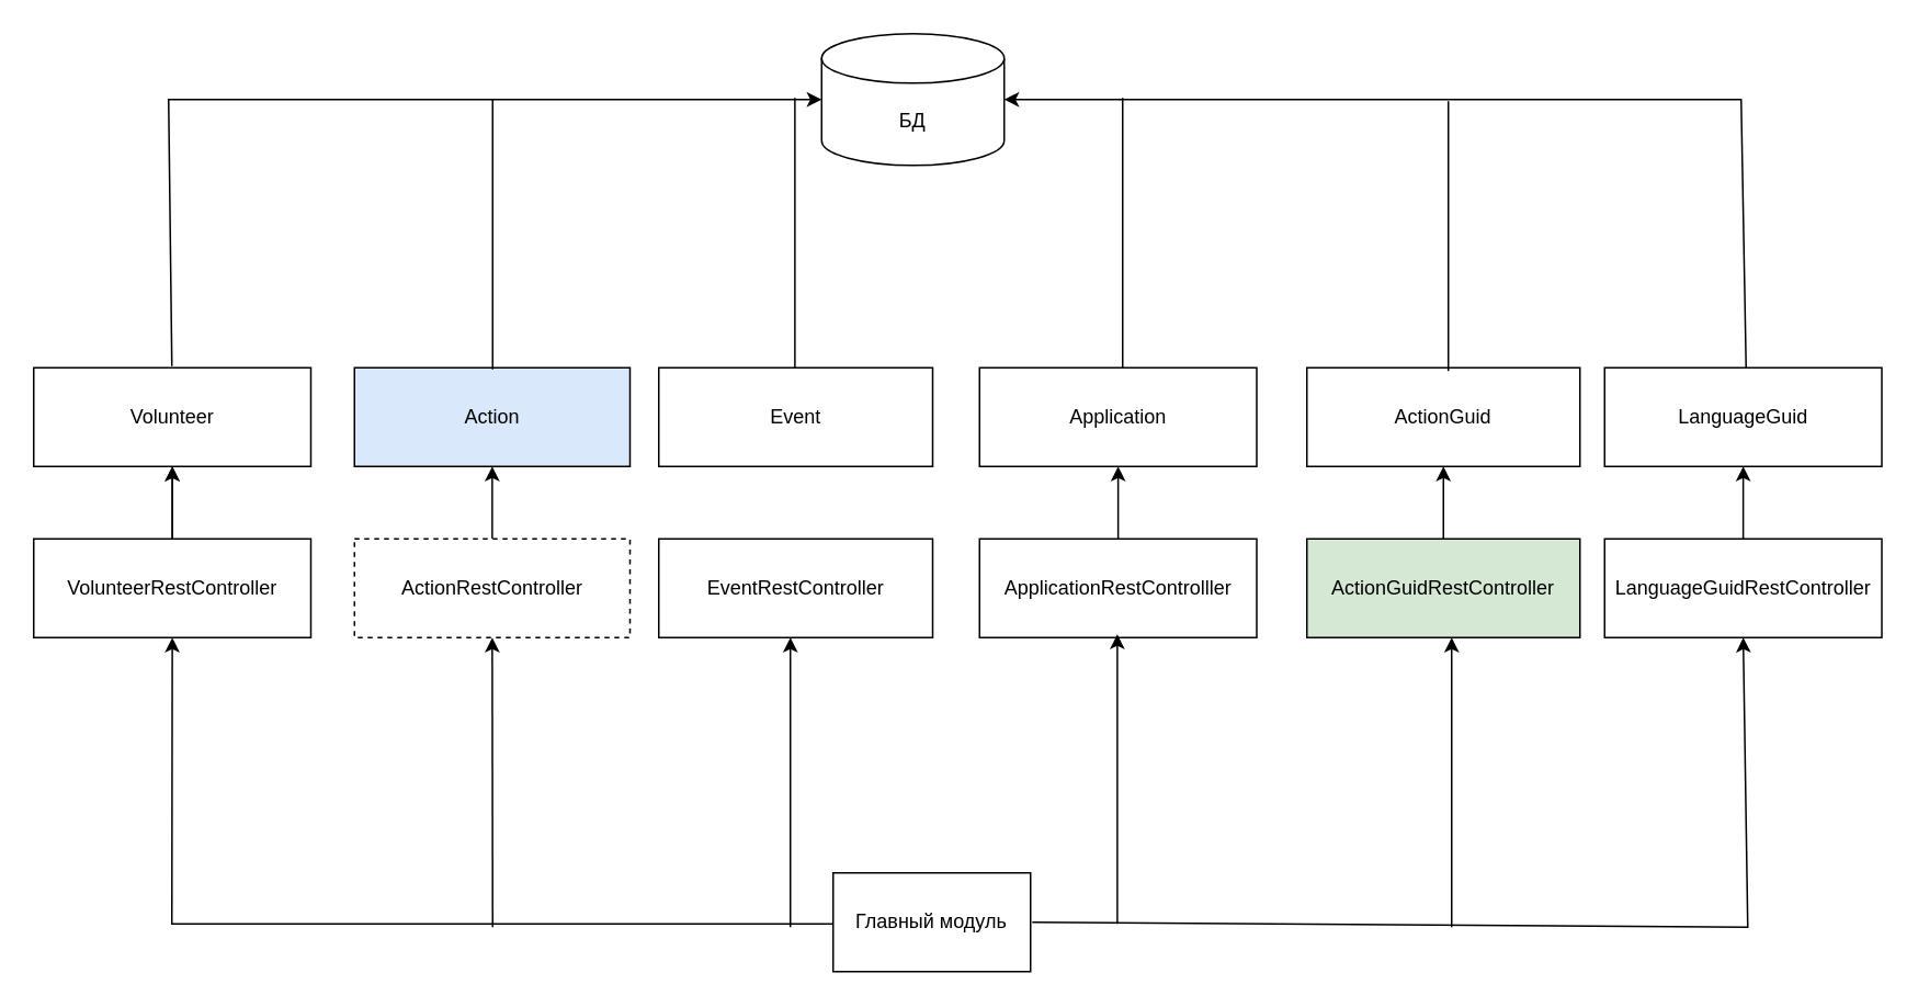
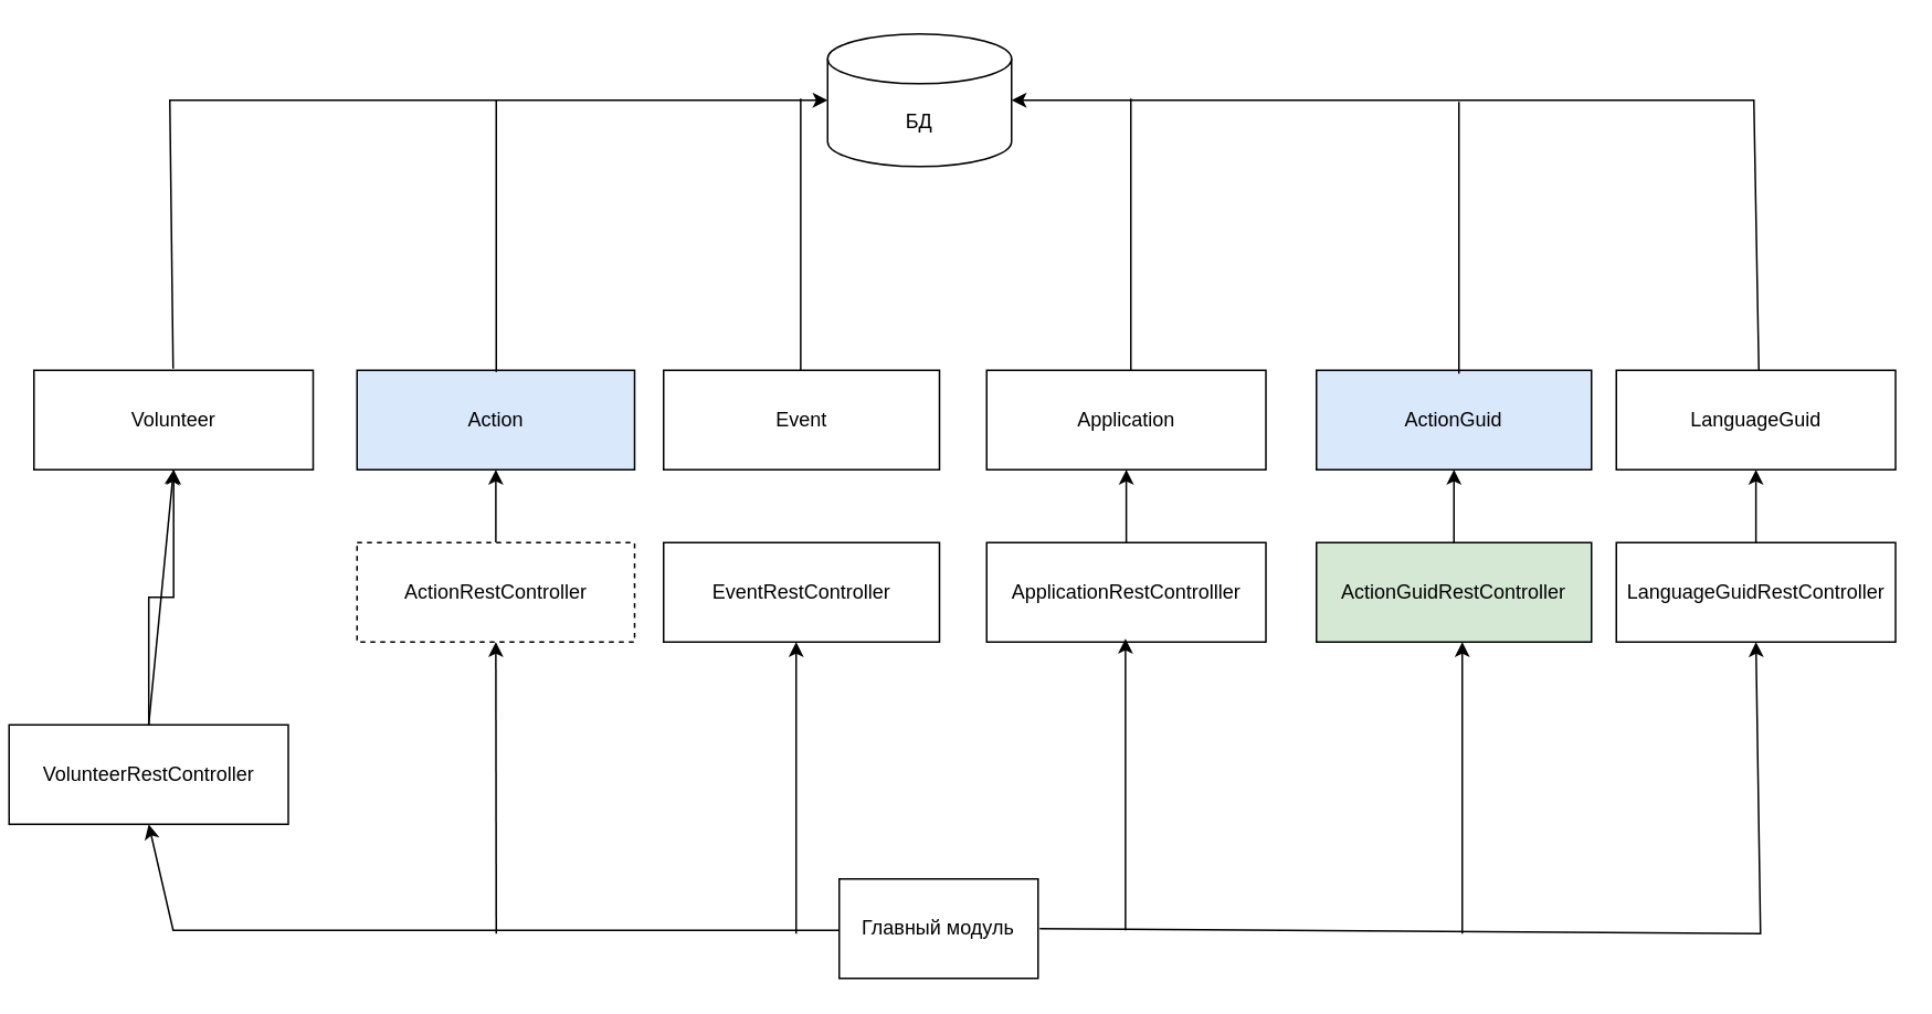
- <mxCell id="19" value="ActionGuid" style="rounded=0;whiteSpace=wrap;html=1;" vertex="1" parent="1"><mxGeometry x="794" y="223" width="166" height="60" as="geometry" /></mxCell>
+ <mxCell id="19" value="ActionGuid" style="rounded=0;whiteSpace=wrap;html=1;fillColor=#dae8fc;" vertex="1" parent="1"><mxGeometry x="794" y="223" width="166" height="60" as="geometry" /></mxCell>
- <mxCell id="5" value="VolunteerRestController" style="rounded=0;whiteSpace=wrap;html=1;" vertex="1" parent="1"><mxGeometry x="20" y="327" width="168.5" height="60" as="geometry" /></mxCell>
+ <mxCell id="5" value="VolunteerRestController" style="rounded=0;whiteSpace=wrap;html=1;" vertex="1" parent="1"><mxGeometry x="5" y="437" width="168.5" height="60" as="geometry" /></mxCell>
